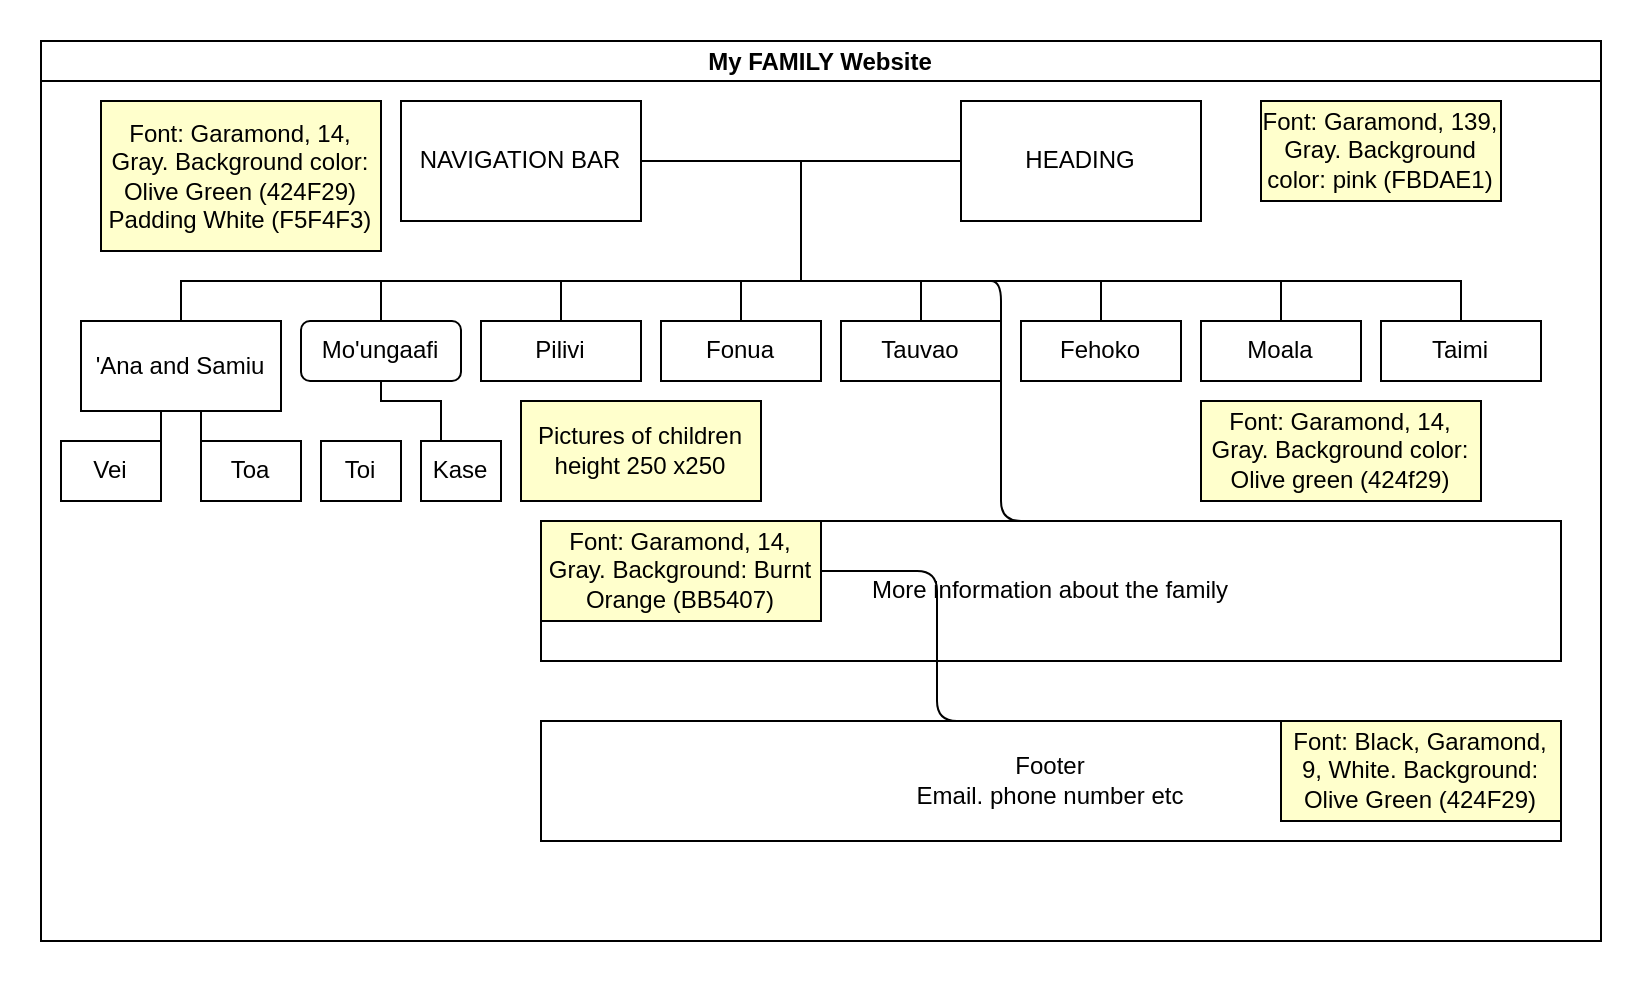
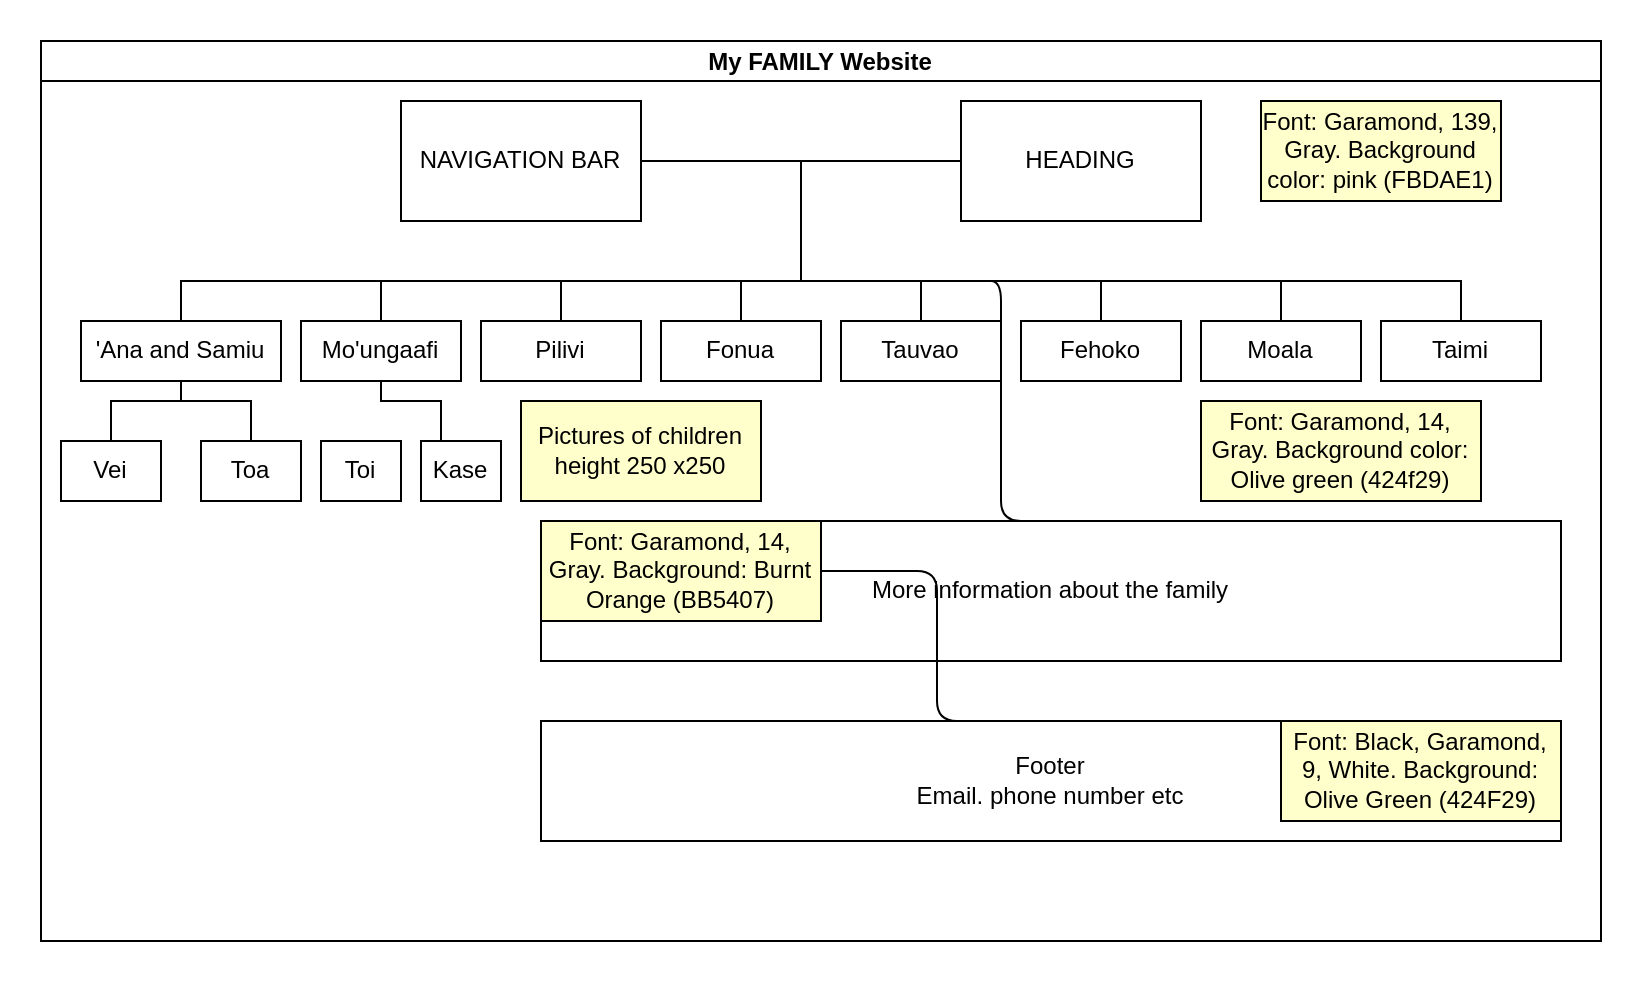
- <mxCell id="25" value="Font: Garamond, 14, Gray. Background color: Olive Green (424F29) Padding White (F5F4F3)" style="rounded=0;whiteSpace=wrap;html=1;fillColor=#FFFFCC;" parent="2" vertex="1"><mxGeometry x="30" y="30" width="140" height="75" as="geometry" /></mxCell>
- <mxCell id="6" value="Mo'ungaafi" style="whiteSpace=wrap;html=1;align=center;verticalAlign=middle;treeFolding=1;treeMoving=1;newEdgeStyle={&quot;edgeStyle&quot;:&quot;elbowEdgeStyle&quot;,&quot;startArrow&quot;:&quot;none&quot;,&quot;endArrow&quot;:&quot;none&quot;};rounded=1;" parent="2" vertex="1"><mxGeometry x="130" y="140" width="80" height="30" as="geometry" /></mxCell>
+ <mxCell id="6" value="Mo'ungaafi" style="whiteSpace=wrap;html=1;align=center;verticalAlign=middle;treeFolding=1;treeMoving=1;newEdgeStyle={&quot;edgeStyle&quot;:&quot;elbowEdgeStyle&quot;,&quot;startArrow&quot;:&quot;none&quot;,&quot;endArrow&quot;:&quot;none&quot;};" parent="2" vertex="1"><mxGeometry x="130" y="140" width="80" height="30" as="geometry" /></mxCell>
- <mxCell id="5" value="'Ana and Samiu" style="whiteSpace=wrap;html=1;align=center;verticalAlign=middle;treeFolding=1;treeMoving=1;newEdgeStyle={&quot;edgeStyle&quot;:&quot;elbowEdgeStyle&quot;,&quot;startArrow&quot;:&quot;none&quot;,&quot;endArrow&quot;:&quot;none&quot;};" parent="2" vertex="1"><mxGeometry x="20" y="140" width="100" height="45" as="geometry" /></mxCell>
+ <mxCell id="5" value="'Ana and Samiu" style="whiteSpace=wrap;html=1;align=center;verticalAlign=middle;treeFolding=1;treeMoving=1;newEdgeStyle={&quot;edgeStyle&quot;:&quot;elbowEdgeStyle&quot;,&quot;startArrow&quot;:&quot;none&quot;,&quot;endArrow&quot;:&quot;none&quot;};" parent="2" vertex="1"><mxGeometry x="20" y="140" width="100" height="30" as="geometry" /></mxCell>
